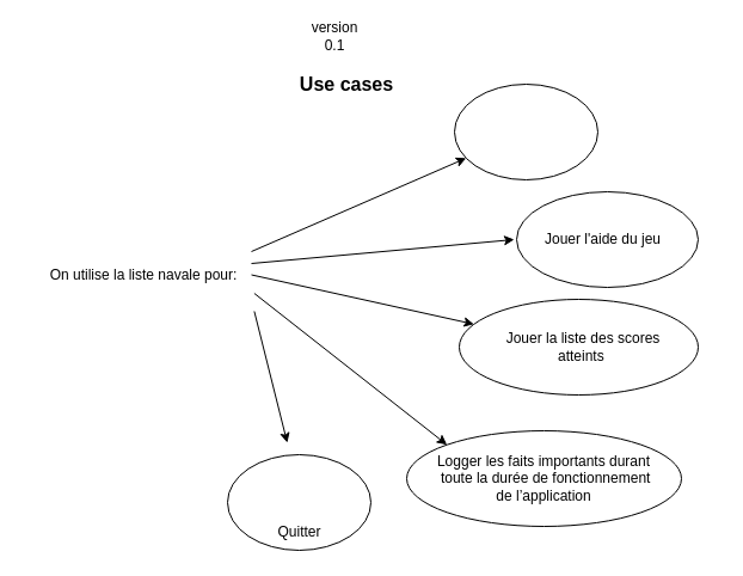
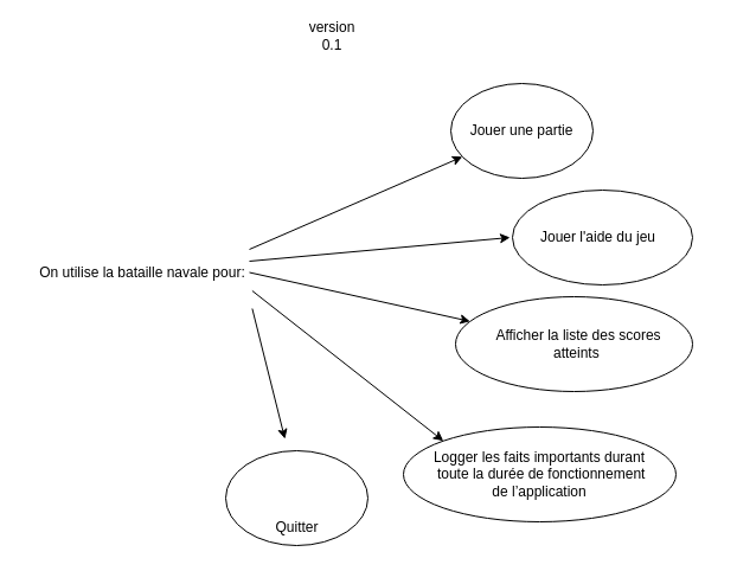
- <mxCell id="4" value="&lt;b&gt;&lt;font style=&quot;font-size: 16px&quot;&gt;Use cases&lt;/font&gt;&lt;/b&gt;" style="text;html=1;strokeColor=none;fillColor=none;align=center;verticalAlign=middle;whiteSpace=wrap;rounded=0;" parent="1" vertex="1"><mxGeometry x="240" y="60" width="100" height="20" as="geometry" /></mxCell>
+ <mxCell id="8" value="Jouer une partie" style="text;html=1;strokeColor=none;fillColor=none;align=center;verticalAlign=middle;whiteSpace=wrap;rounded=0;" parent="1" vertex="1"><mxGeometry x="390" y="100" width="100" height="20" as="geometry" /></mxCell>
- <mxCell id="5" value="On utilise la liste navale pour:" style="text;html=1;strokeColor=none;fillColor=none;align=center;verticalAlign=middle;whiteSpace=wrap;rounded=0;" parent="1" vertex="1"><mxGeometry x="20" y="220" width="200" height="20" as="geometry" /></mxCell>
+ <mxCell id="5" value="On utilise la bataille navale pour:" style="text;html=1;strokeColor=none;fillColor=none;align=center;verticalAlign=middle;whiteSpace=wrap;rounded=0;" parent="1" vertex="1"><mxGeometry x="20" y="220" width="200" height="20" as="geometry" /></mxCell>
- <mxCell id="17" value="Jouer la liste des scores atteints&amp;nbsp;" style="text;html=1;strokeColor=none;fillColor=none;align=center;verticalAlign=middle;whiteSpace=wrap;rounded=0;" parent="1" vertex="1"><mxGeometry x="408" y="280" width="160" height="20" as="geometry" /></mxCell>
+ <mxCell id="17" value="Afficher la liste des scores atteints&amp;nbsp;" style="text;html=1;strokeColor=none;fillColor=none;align=center;verticalAlign=middle;whiteSpace=wrap;rounded=0;" parent="1" vertex="1"><mxGeometry x="408" y="280" width="160" height="20" as="geometry" /></mxCell>
